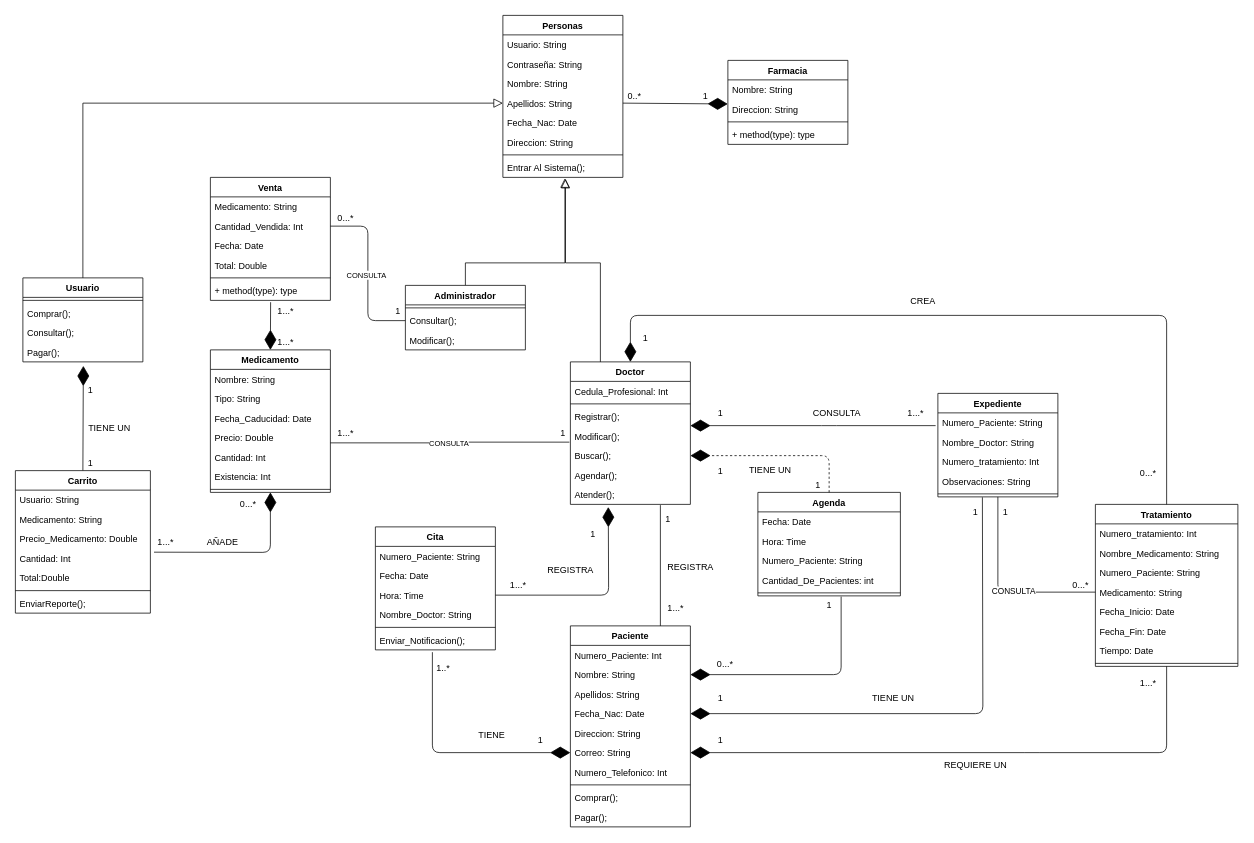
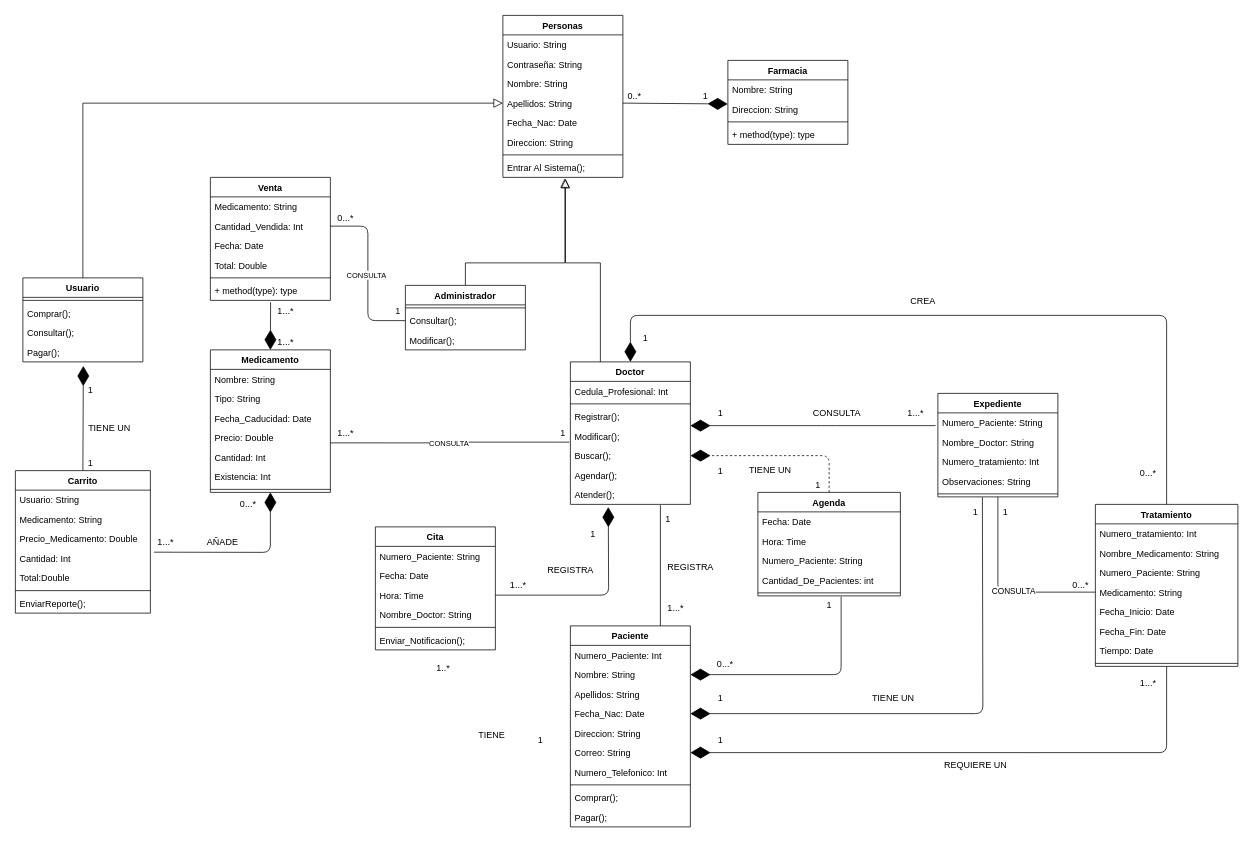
- <mxCell id="91" value="" style="endArrow=diamondThin;endFill=1;endSize=24;html=1;entryX=0;entryY=0.5;entryDx=0;entryDy=0;exitX=0.475;exitY=1.118;exitDx=0;exitDy=0;exitPerimeter=0;" edge="1" parent="1" source="68" target="49"><mxGeometry width="160" relative="1" as="geometry"><mxPoint x="770" y="710" as="sourcePoint" /><mxPoint x="930" y="710" as="targetPoint" /><Array as="points"><mxPoint x="576" y="1003" /></Array></mxGeometry></mxCell>
